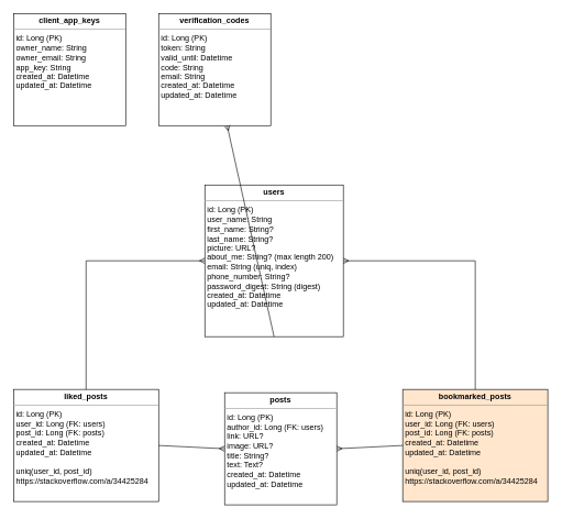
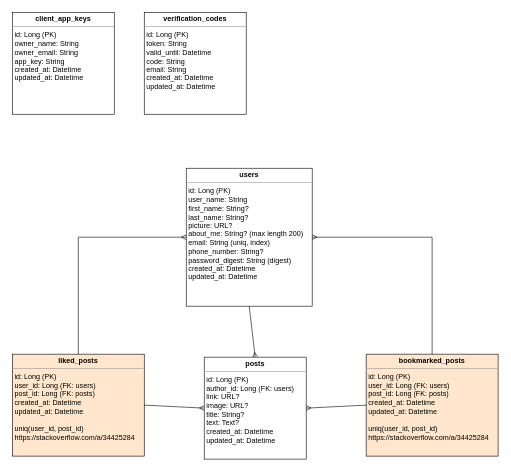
- <mxCell id="8" value="" style="fontSize=12;html=1;endArrow=ERmany;rounded=0;exitX=0.5;exitY=1;exitDx=0;exitDy=0;" edge="1" parent="1" source="2" target="6"><mxGeometry width="100" height="100" relative="1" as="geometry"><mxPoint x="710" y="560" as="sourcePoint" /><mxPoint x="810" y="460" as="targetPoint" /></mxGeometry></mxCell>
+ <mxCell id="8" value="" style="fontSize=12;html=1;endArrow=ERmany;rounded=0;exitX=0.5;exitY=1;exitDx=0;exitDy=0;entryX=0.5;entryY=0;entryDx=0;entryDy=0;" edge="1" parent="1" source="2" target="3"><mxGeometry width="100" height="100" relative="1" as="geometry"><mxPoint x="710" y="560" as="sourcePoint" /><mxPoint x="810" y="460" as="targetPoint" /></mxGeometry></mxCell>
- <mxCell id="5" value="&lt;p style=&quot;margin: 0px ; margin-top: 4px ; text-align: center&quot;&gt;&lt;b&gt;liked_posts&lt;/b&gt;&lt;/p&gt;&lt;hr size=&quot;1&quot;&gt;&lt;p style=&quot;margin: 0px 0px 0px 4px&quot;&gt;id: Long (PK)&lt;br&gt;&lt;/p&gt;&lt;p style=&quot;margin: 0px 0px 0px 4px&quot;&gt;user_id: Long (FK: users)&lt;/p&gt;&lt;p style=&quot;margin: 0px 0px 0px 4px&quot;&gt;post_id: Long (FK: posts)&lt;/p&gt;&lt;p style=&quot;margin: 0px 0px 0px 4px&quot;&gt;created_at: Datetime&lt;/p&gt;&lt;p style=&quot;margin: 0px 0px 0px 4px&quot;&gt;updated_at: Datetime&lt;/p&gt;&lt;p style=&quot;margin: 0px 0px 0px 4px&quot;&gt;&lt;br&gt;&lt;/p&gt;&lt;p style=&quot;margin: 0px 0px 0px 4px&quot;&gt;uniq(user_id, post_id)&lt;/p&gt;&lt;p style=&quot;margin: 0px 0px 0px 4px&quot;&gt;https://stackoverflow.com/a/34425284&lt;/p&gt;" style="verticalAlign=top;align=left;overflow=fill;fontSize=12;fontFamily=Helvetica;html=1;rounded=0;fillColor=#FFFFFF;" parent="1" vertex="1"><mxGeometry x="20" y="590" width="220" height="170" as="geometry" /></mxCell>
+ <mxCell id="5" value="&lt;p style=&quot;margin: 0px ; margin-top: 4px ; text-align: center&quot;&gt;&lt;b&gt;liked_posts&lt;/b&gt;&lt;/p&gt;&lt;hr size=&quot;1&quot;&gt;&lt;p style=&quot;margin: 0px 0px 0px 4px&quot;&gt;id: Long (PK)&lt;br&gt;&lt;/p&gt;&lt;p style=&quot;margin: 0px 0px 0px 4px&quot;&gt;user_id: Long (FK: users)&lt;/p&gt;&lt;p style=&quot;margin: 0px 0px 0px 4px&quot;&gt;post_id: Long (FK: posts)&lt;/p&gt;&lt;p style=&quot;margin: 0px 0px 0px 4px&quot;&gt;created_at: Datetime&lt;/p&gt;&lt;p style=&quot;margin: 0px 0px 0px 4px&quot;&gt;updated_at: Datetime&lt;/p&gt;&lt;p style=&quot;margin: 0px 0px 0px 4px&quot;&gt;&lt;br&gt;&lt;/p&gt;&lt;p style=&quot;margin: 0px 0px 0px 4px&quot;&gt;uniq(user_id, post_id)&lt;/p&gt;&lt;p style=&quot;margin: 0px 0px 0px 4px&quot;&gt;https://stackoverflow.com/a/34425284&lt;/p&gt;" style="verticalAlign=top;align=left;overflow=fill;fontSize=12;fontFamily=Helvetica;html=1;rounded=0;fillColor=#ffe6cc;" parent="1" vertex="1"><mxGeometry x="20" y="590" width="220" height="170" as="geometry" /></mxCell>
